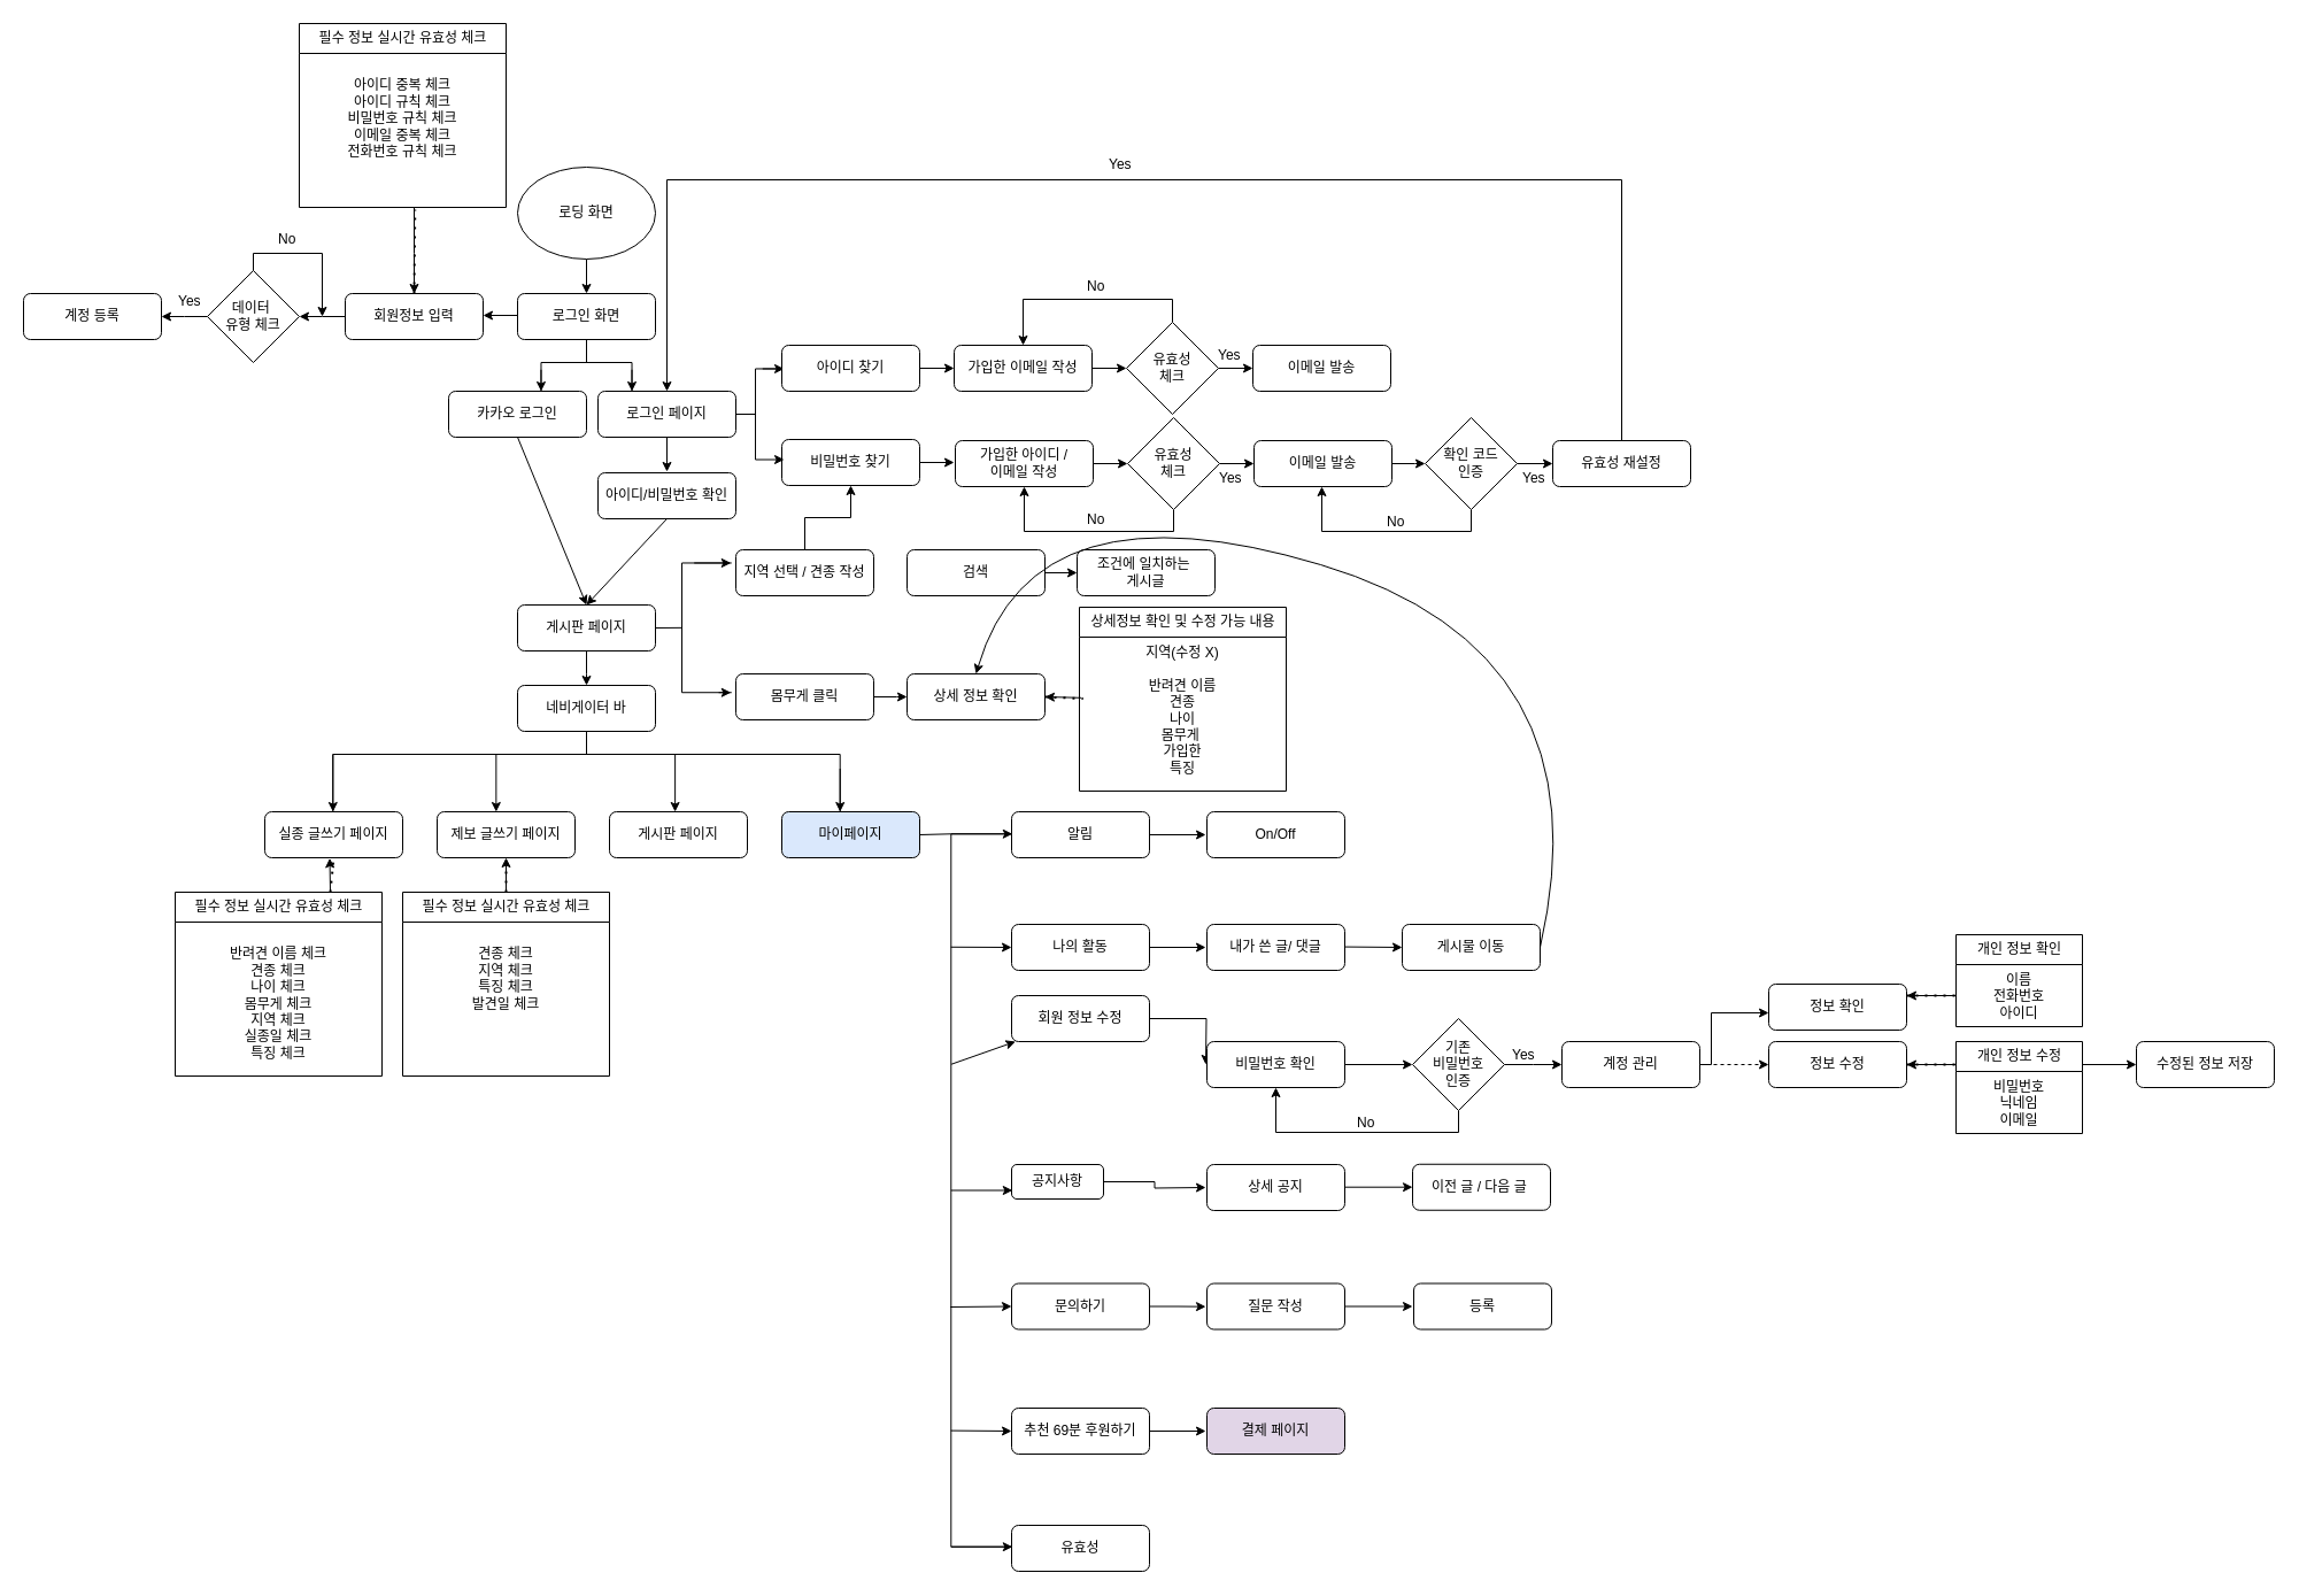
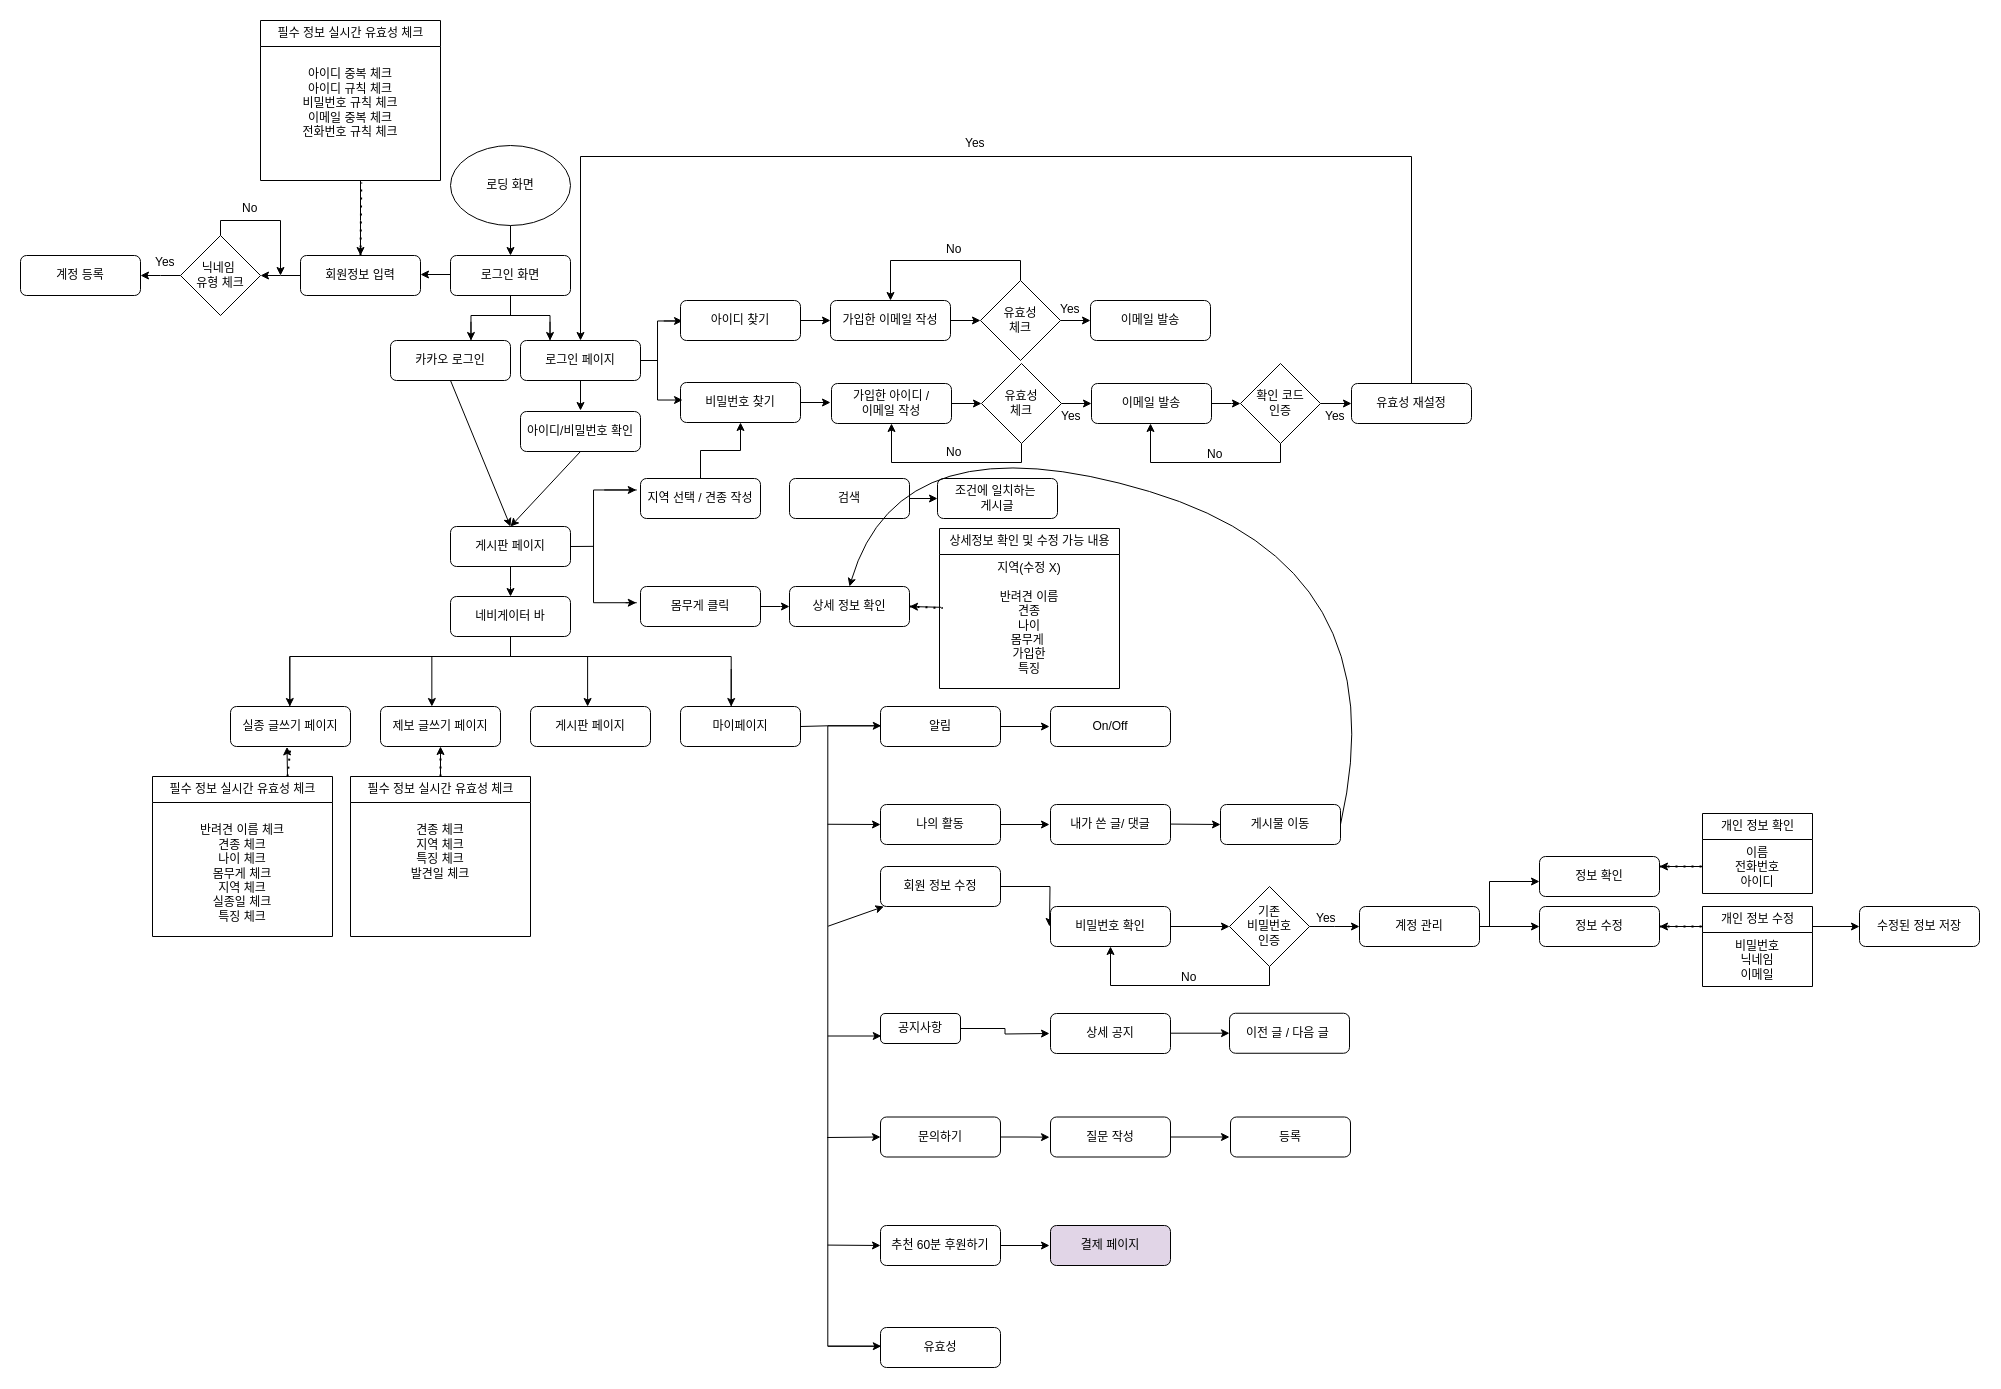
- <mxCell id="13" value="데이터&amp;nbsp;&lt;div&gt;&lt;span style=&quot;background-color: initial;&quot;&gt;유형 체크&lt;/span&gt;&lt;/div&gt;" style="rhombus;whiteSpace=wrap;html=1;" vertex="1" parent="1"><mxGeometry x="180" y="235" width="80" height="80" as="geometry" /></mxCell>
+ <mxCell id="13" value="닉네임&amp;nbsp;&lt;div&gt;&lt;span style=&quot;background-color: initial;&quot;&gt;유형 체크&lt;/span&gt;&lt;/div&gt;" style="rhombus;whiteSpace=wrap;html=1;" vertex="1" parent="1"><mxGeometry x="180" y="235" width="80" height="80" as="geometry" /></mxCell>
- <mxCell id="38" value="마이페이지" style="rounded=1;whiteSpace=wrap;html=1;fontSize=12;glass=0;strokeWidth=1;shadow=0;fillColor=#dae8fc;" vertex="1" parent="1"><mxGeometry x="680" y="706" width="120" height="40" as="geometry" /></mxCell>
+ <mxCell id="38" value="마이페이지" style="rounded=1;whiteSpace=wrap;html=1;fontSize=12;glass=0;strokeWidth=1;shadow=0;" vertex="1" parent="1"><mxGeometry x="680" y="706" width="120" height="40" as="geometry" /></mxCell>
- <mxCell id="131" style="edgeStyle=orthogonalEdgeStyle;rounded=0;orthogonalLoop=1;jettySize=auto;html=1;entryX=0;entryY=0.5;entryDx=0;entryDy=0;dashed=1;" edge="1" parent="1" source="133" target="134"><mxGeometry relative="1" as="geometry"><mxPoint x="1539" y="906" as="targetPoint" /><Array as="points"><mxPoint x="1539" y="926" /></Array></mxGeometry></mxCell>
+ <mxCell id="131" style="edgeStyle=orthogonalEdgeStyle;rounded=0;orthogonalLoop=1;jettySize=auto;html=1;entryX=0;entryY=0.5;entryDx=0;entryDy=0;" edge="1" parent="1" source="133" target="134"><mxGeometry relative="1" as="geometry"><mxPoint x="1539" y="906" as="targetPoint" /><Array as="points"><mxPoint x="1539" y="926" /></Array></mxGeometry></mxCell>
- <mxCell id="109" value="추천 69분 후원하기" style="rounded=1;whiteSpace=wrap;html=1;fontSize=12;glass=0;strokeWidth=1;shadow=0;" vertex="1" parent="1"><mxGeometry x="880" y="1225" width="120" height="40" as="geometry" /></mxCell>
+ <mxCell id="109" value="추천 60분 후원하기" style="rounded=1;whiteSpace=wrap;html=1;fontSize=12;glass=0;strokeWidth=1;shadow=0;" vertex="1" parent="1"><mxGeometry x="880" y="1225" width="120" height="40" as="geometry" /></mxCell>
